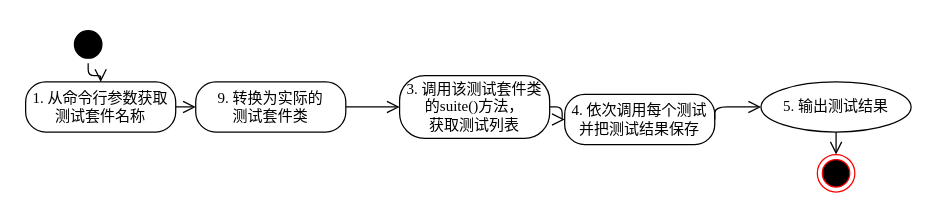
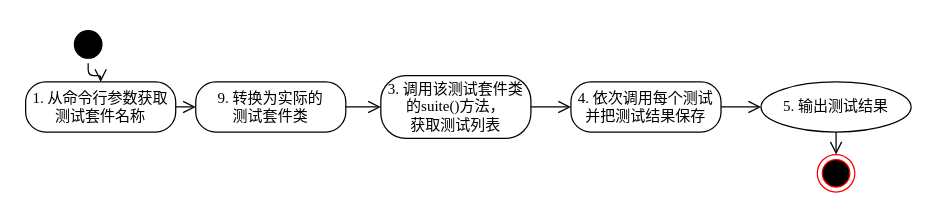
- <mxCell id="7" value="3. 调用该测试套件类&lt;br&gt;的suite()方法，&lt;br&gt;获取测试列表&lt;br&gt;" style="rounded=1;whiteSpace=wrap;html=1;arcSize=40;fontColor=#000000;fillColor=#FFFFFF;strokeColor=#000000;fontFamily=SimSun;" parent="1" vertex="1"><mxGeometry x="319" y="60" width="120" height="50" as="geometry" /></mxCell>
+ <mxCell id="7" value="3. 调用该测试套件类&lt;br&gt;的suite()方法，&lt;br&gt;获取测试列表&lt;br&gt;" style="rounded=1;whiteSpace=wrap;html=1;arcSize=40;fontColor=#000000;fillColor=#FFFFFF;strokeColor=#000000;fontFamily=SimSun;" parent="1" vertex="1"><mxGeometry x="304" y="60" width="120" height="50" as="geometry" /></mxCell>
- <mxCell id="9" value="4. 依次调用每个测试&lt;br&gt;并把测试结果保存&lt;br&gt;" style="rounded=1;whiteSpace=wrap;html=1;arcSize=40;fontColor=#000000;fillColor=#FFFFFF;strokeColor=#000000;fontFamily=SimSun;" parent="1" vertex="1"><mxGeometry x="451" y="75" width="120" height="40" as="geometry" /></mxCell>
+ <mxCell id="9" value="4. 依次调用每个测试&lt;br&gt;并把测试结果保存&lt;br&gt;" style="rounded=1;whiteSpace=wrap;html=1;arcSize=40;fontColor=#000000;fillColor=#FFFFFF;strokeColor=#000000;fontFamily=SimSun;" parent="1" vertex="1"><mxGeometry x="456" y="65" width="120" height="40" as="geometry" /></mxCell>
